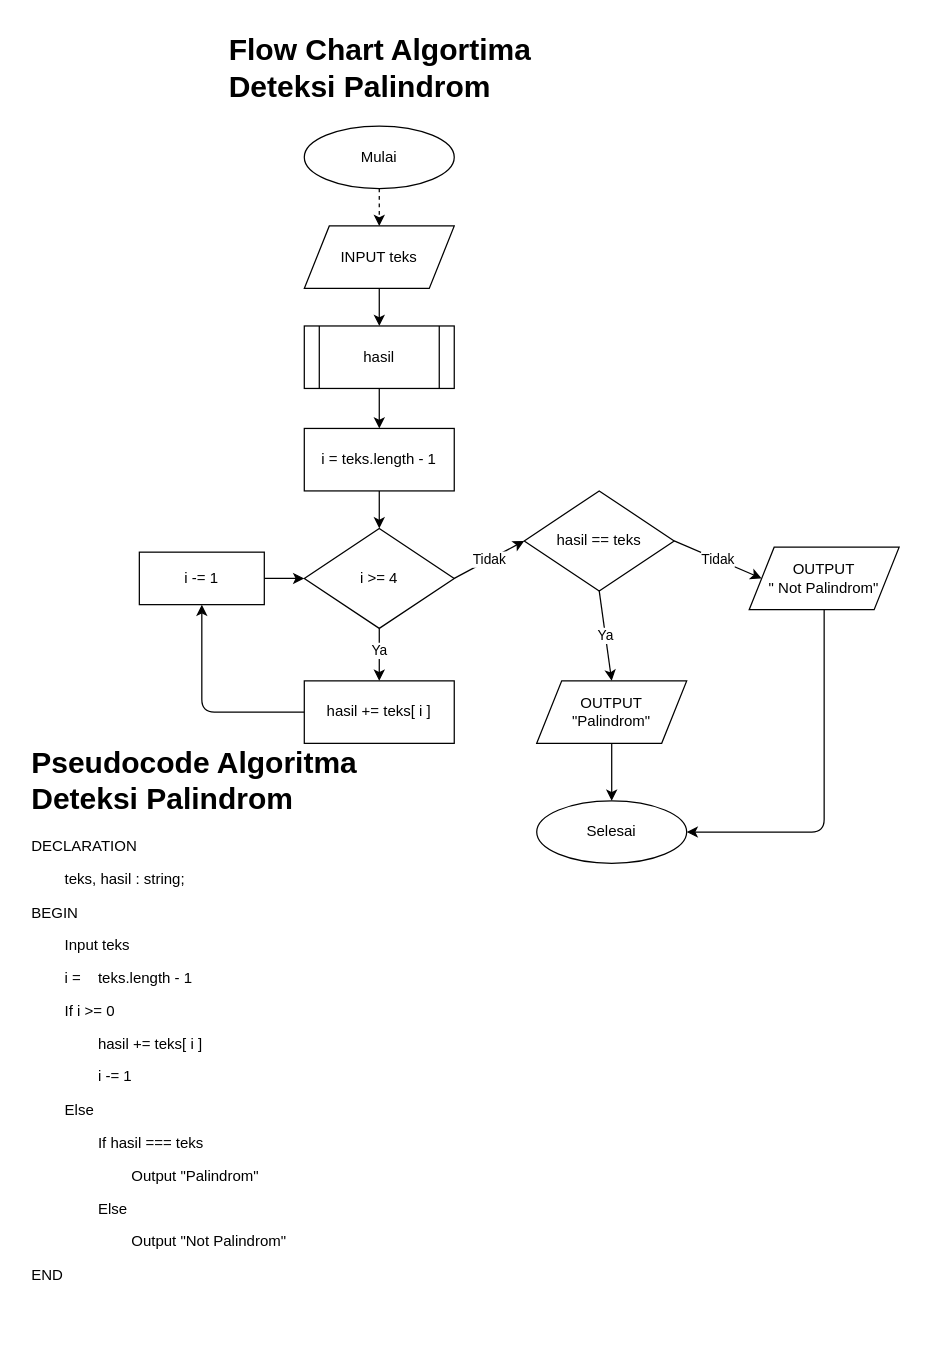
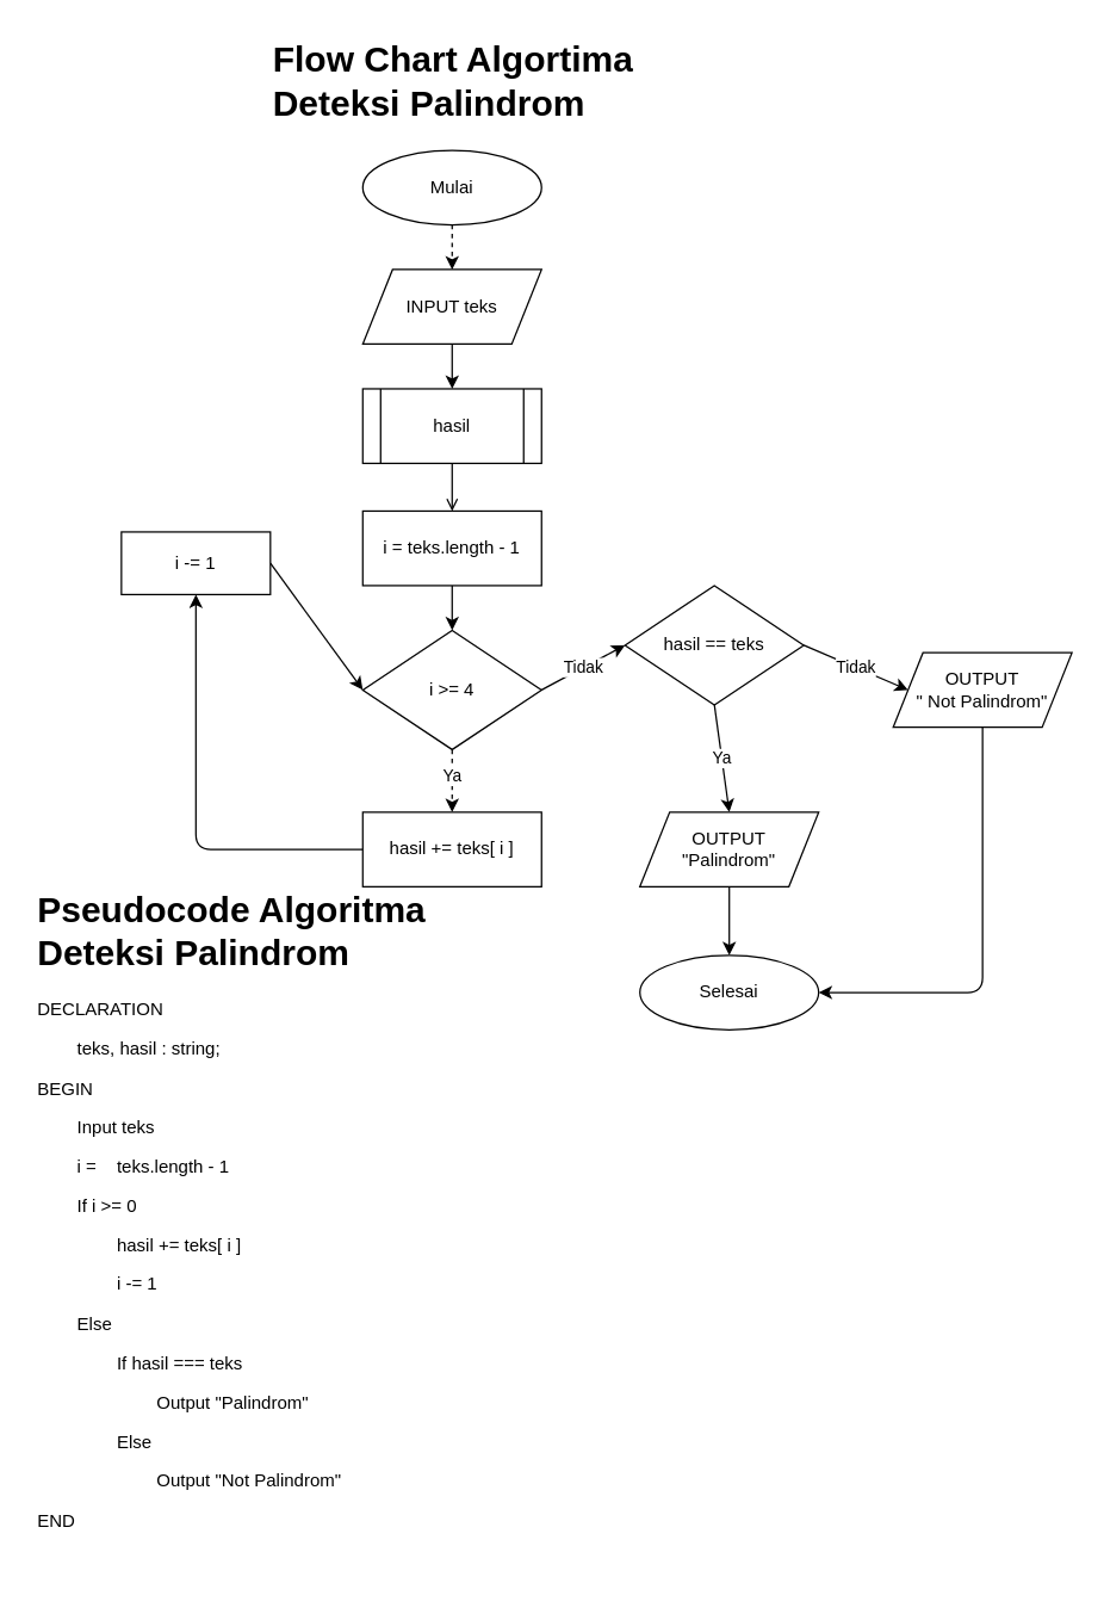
- <mxCell id="13" style="edgeStyle=none;html=1;exitX=0.5;exitY=1;exitDx=0;exitDy=0;entryX=0.5;entryY=0;entryDx=0;entryDy=0;" parent="1" source="14" target="9" edge="1"><mxGeometry relative="1" as="geometry" /></mxCell>
+ <mxCell id="13" style="edgeStyle=none;html=1;exitX=0.5;exitY=1;exitDx=0;exitDy=0;entryX=0.5;entryY=0;entryDx=0;entryDy=0;endArrow=open;" parent="1" source="14" target="9" edge="1"><mxGeometry relative="1" as="geometry" /></mxCell>
- <mxCell id="18" value="i -= 1" style="rounded=0;whiteSpace=wrap;html=1;" parent="1" vertex="1"><mxGeometry x="111" y="441" width="100" height="42" as="geometry" /></mxCell>
+ <mxCell id="18" value="i -= 1" style="rounded=0;whiteSpace=wrap;html=1;" parent="1" vertex="1"><mxGeometry x="81" y="356" width="100" height="42" as="geometry" /></mxCell>
- <mxCell id="10" value="Ya" style="edgeStyle=none;html=1;exitX=0.5;exitY=1;exitDx=0;exitDy=0;entryX=0.5;entryY=0;entryDx=0;entryDy=0;" parent="1" source="12" target="16" edge="1"><mxGeometry x="-0.143" relative="1" as="geometry"><mxPoint as="offset" /></mxGeometry></mxCell>
+ <mxCell id="10" value="Ya" style="edgeStyle=none;html=1;exitX=0.5;exitY=1;exitDx=0;exitDy=0;entryX=0.5;entryY=0;entryDx=0;entryDy=0;dashed=1;" parent="1" source="12" target="16" edge="1"><mxGeometry x="-0.143" relative="1" as="geometry"><mxPoint as="offset" /></mxGeometry></mxCell>
